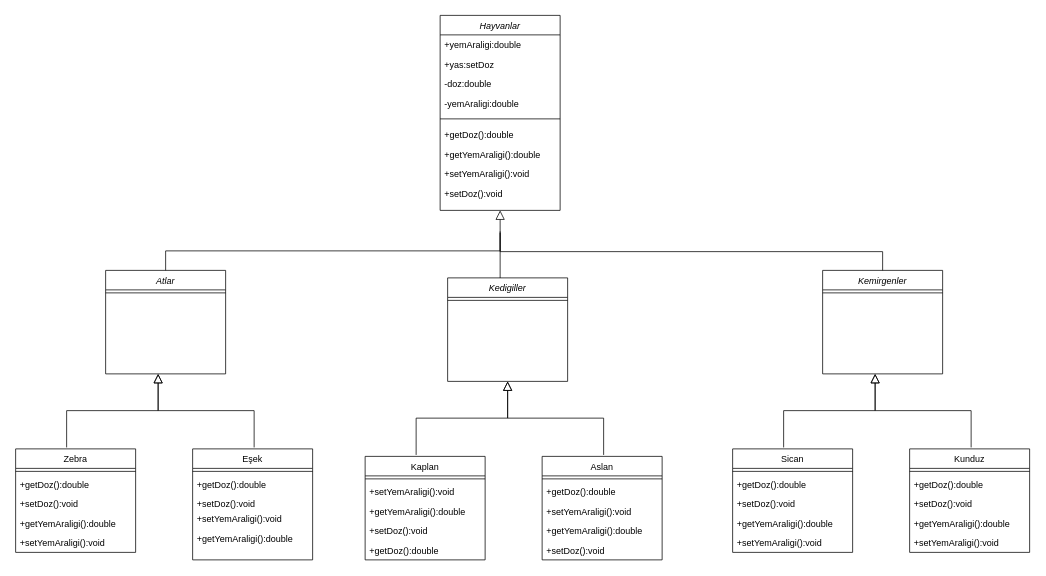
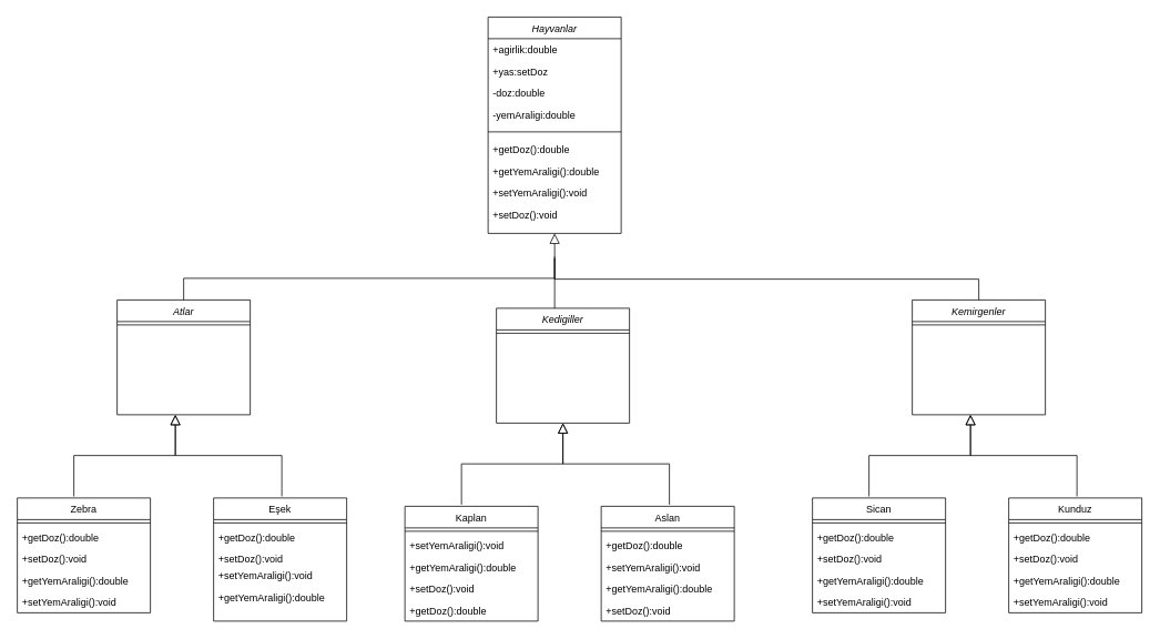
- <mxCell id="3" value="+yemAraligi:double" style="text;align=left;verticalAlign=top;spacingLeft=4;spacingRight=4;overflow=hidden;rotatable=0;points=[[0,0.5],[1,0.5]];portConstraint=eastwest;" parent="2" vertex="1"><mxGeometry y="26" width="160" height="26" as="geometry" /></mxCell>
+ <mxCell id="3" value="+agirlik:double" style="text;align=left;verticalAlign=top;spacingLeft=4;spacingRight=4;overflow=hidden;rotatable=0;points=[[0,0.5],[1,0.5]];portConstraint=eastwest;" parent="2" vertex="1"><mxGeometry y="26" width="160" height="26" as="geometry" /></mxCell>
